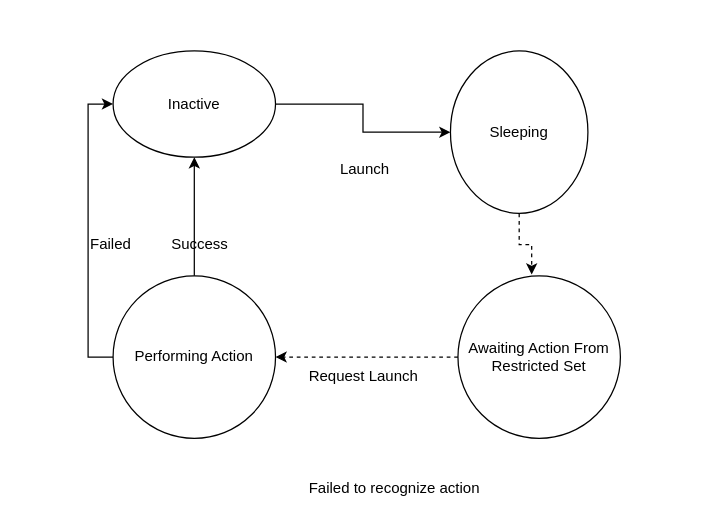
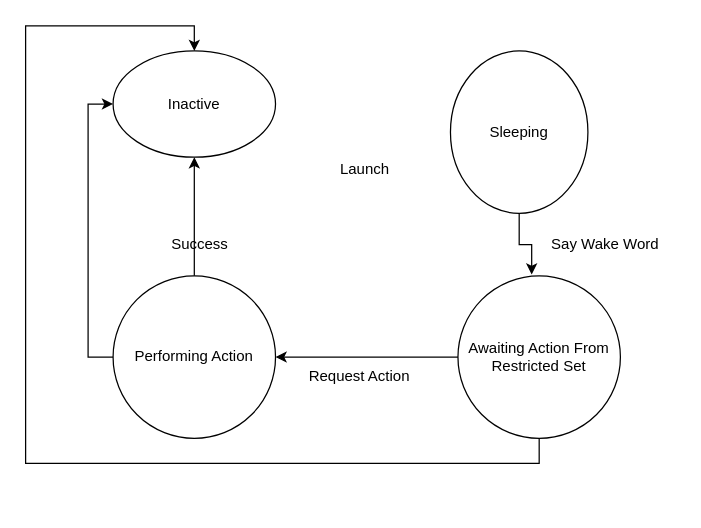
- <mxCell id="4" style="edgeStyle=orthogonalEdgeStyle;rounded=0;orthogonalLoop=1;jettySize=auto;html=1;exitX=1;exitY=0.5;exitDx=0;exitDy=0;entryX=0;entryY=0.5;entryDx=0;entryDy=0;" edge="1" parent="1" source="5" target="3"><mxGeometry relative="1" as="geometry" /></mxCell>
- <mxCell id="17" value="Failed" style="text;html=1;resizable=0;points=[];autosize=1;align=left;verticalAlign=top;spacingTop=-4;" vertex="1" parent="1"><mxGeometry x="70" y="185" width="50" height="20" as="geometry" /></mxCell>
- <mxCell id="2" style="edgeStyle=orthogonalEdgeStyle;rounded=0;orthogonalLoop=1;jettySize=auto;html=1;exitX=0.5;exitY=1;exitDx=0;exitDy=0;entryX=0.454;entryY=-0.008;entryDx=0;entryDy=0;entryPerimeter=0;dashed=1;" edge="1" parent="1" source="3" target="8"><mxGeometry relative="1" as="geometry" /></mxCell>
+ <mxCell id="2" style="edgeStyle=orthogonalEdgeStyle;rounded=0;orthogonalLoop=1;jettySize=auto;html=1;exitX=0.5;exitY=1;exitDx=0;exitDy=0;entryX=0.454;entryY=-0.008;entryDx=0;entryDy=0;entryPerimeter=0;" edge="1" parent="1" source="3" target="8"><mxGeometry relative="1" as="geometry" /></mxCell>
+ <mxCell id="13" value="Say Wake Word" style="text;html=1;resizable=0;points=[];autosize=1;align=left;verticalAlign=top;spacingTop=-4;" vertex="1" parent="1"><mxGeometry x="439" y="185" width="100" height="20" as="geometry" /></mxCell>
- <mxCell id="6" style="edgeStyle=orthogonalEdgeStyle;rounded=0;orthogonalLoop=1;jettySize=auto;html=1;exitX=0;exitY=0.5;exitDx=0;exitDy=0;entryX=1;entryY=0.5;entryDx=0;entryDy=0;dashed=1;" edge="1" parent="1" source="8" target="11"><mxGeometry relative="1" as="geometry" /></mxCell>
+ <mxCell id="6" style="edgeStyle=orthogonalEdgeStyle;rounded=0;orthogonalLoop=1;jettySize=auto;html=1;exitX=0;exitY=0.5;exitDx=0;exitDy=0;entryX=1;entryY=0.5;entryDx=0;entryDy=0;" edge="1" parent="1" source="8" target="11"><mxGeometry relative="1" as="geometry" /></mxCell>
- <mxCell id="14" value="Request Launch" style="text;html=1;resizable=0;points=[];autosize=1;align=left;verticalAlign=top;spacingTop=-4;" vertex="1" parent="1"><mxGeometry x="245" y="291" width="100" height="20" as="geometry" /></mxCell>
+ <mxCell id="14" value="Request Action" style="text;html=1;resizable=0;points=[];autosize=1;align=left;verticalAlign=top;spacingTop=-4;" vertex="1" parent="1"><mxGeometry x="245" y="291" width="100" height="20" as="geometry" /></mxCell>
+ <mxCell id="7" style="edgeStyle=orthogonalEdgeStyle;rounded=0;orthogonalLoop=1;jettySize=auto;html=1;exitX=0.5;exitY=1;exitDx=0;exitDy=0;entryX=0.5;entryY=0;entryDx=0;entryDy=0;" edge="1" parent="1" source="8" target="5"><mxGeometry relative="1" as="geometry"><Array as="points"><mxPoint x="431" y="370" /><mxPoint x="20" y="370" /><mxPoint x="20" y="20" /><mxPoint x="155" y="20" /></Array></mxGeometry></mxCell>
- <mxCell id="15" value="Failed to recognize action" style="text;html=1;resizable=0;points=[];autosize=1;align=left;verticalAlign=top;spacingTop=-4;" vertex="1" parent="1"><mxGeometry x="245" y="380" width="150" height="20" as="geometry" /></mxCell>
